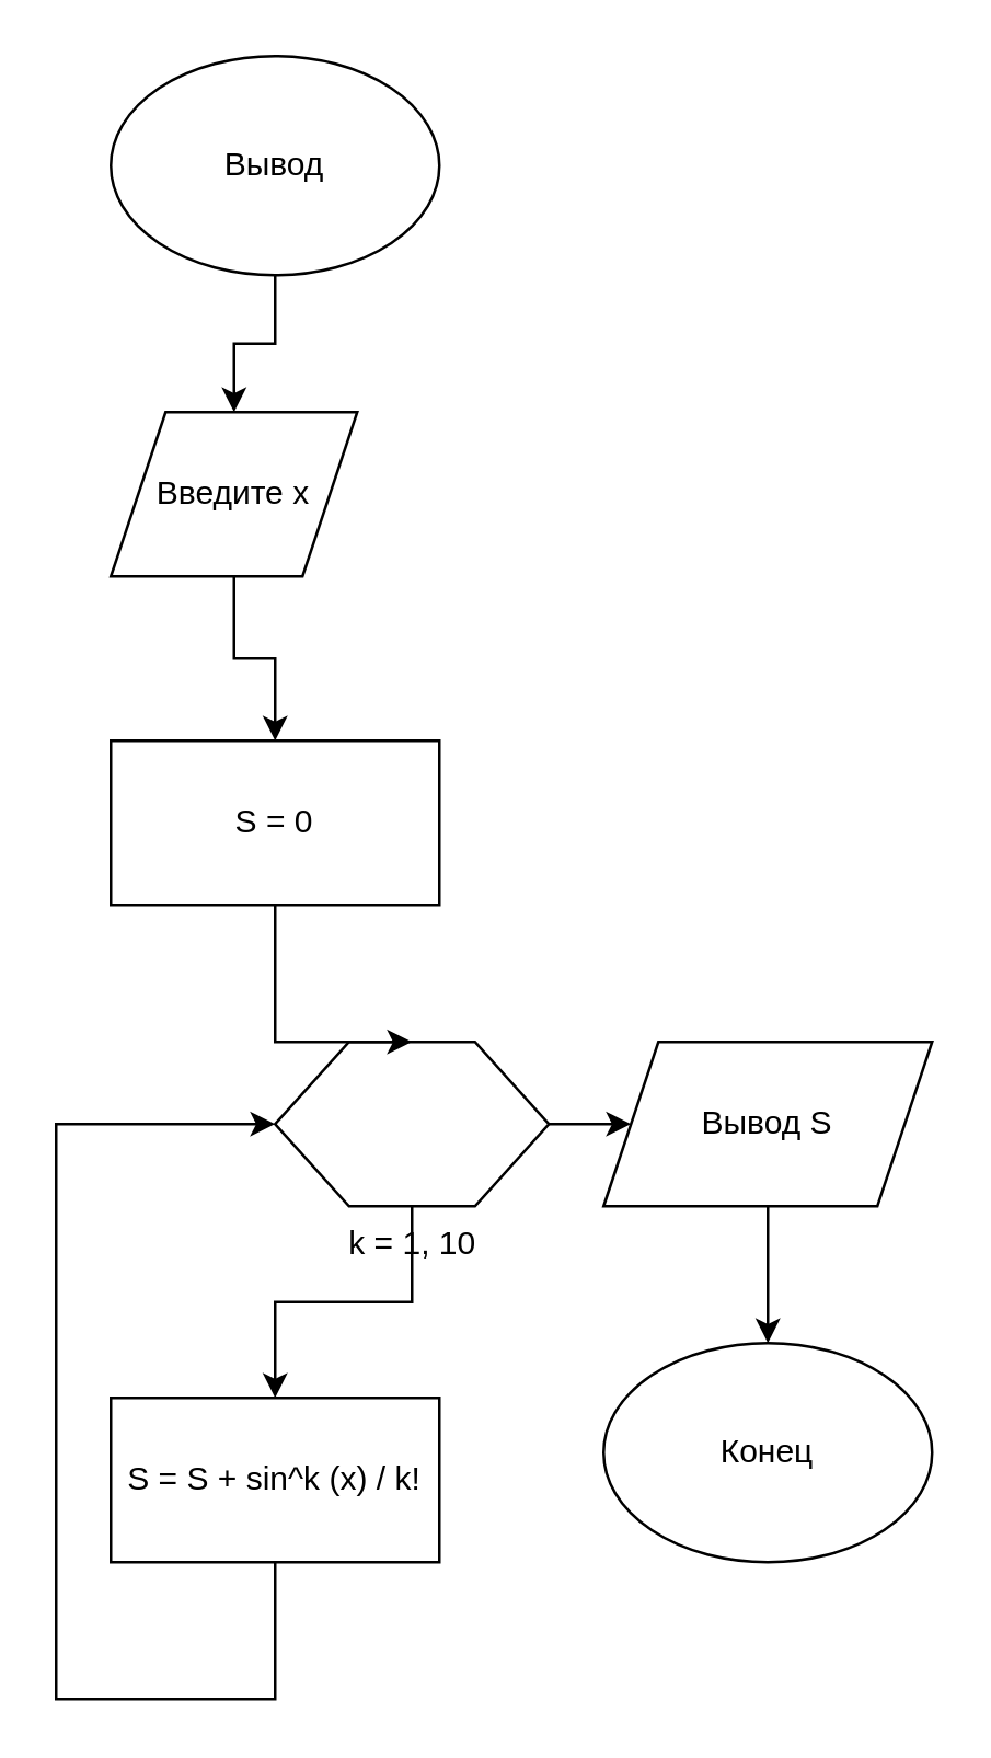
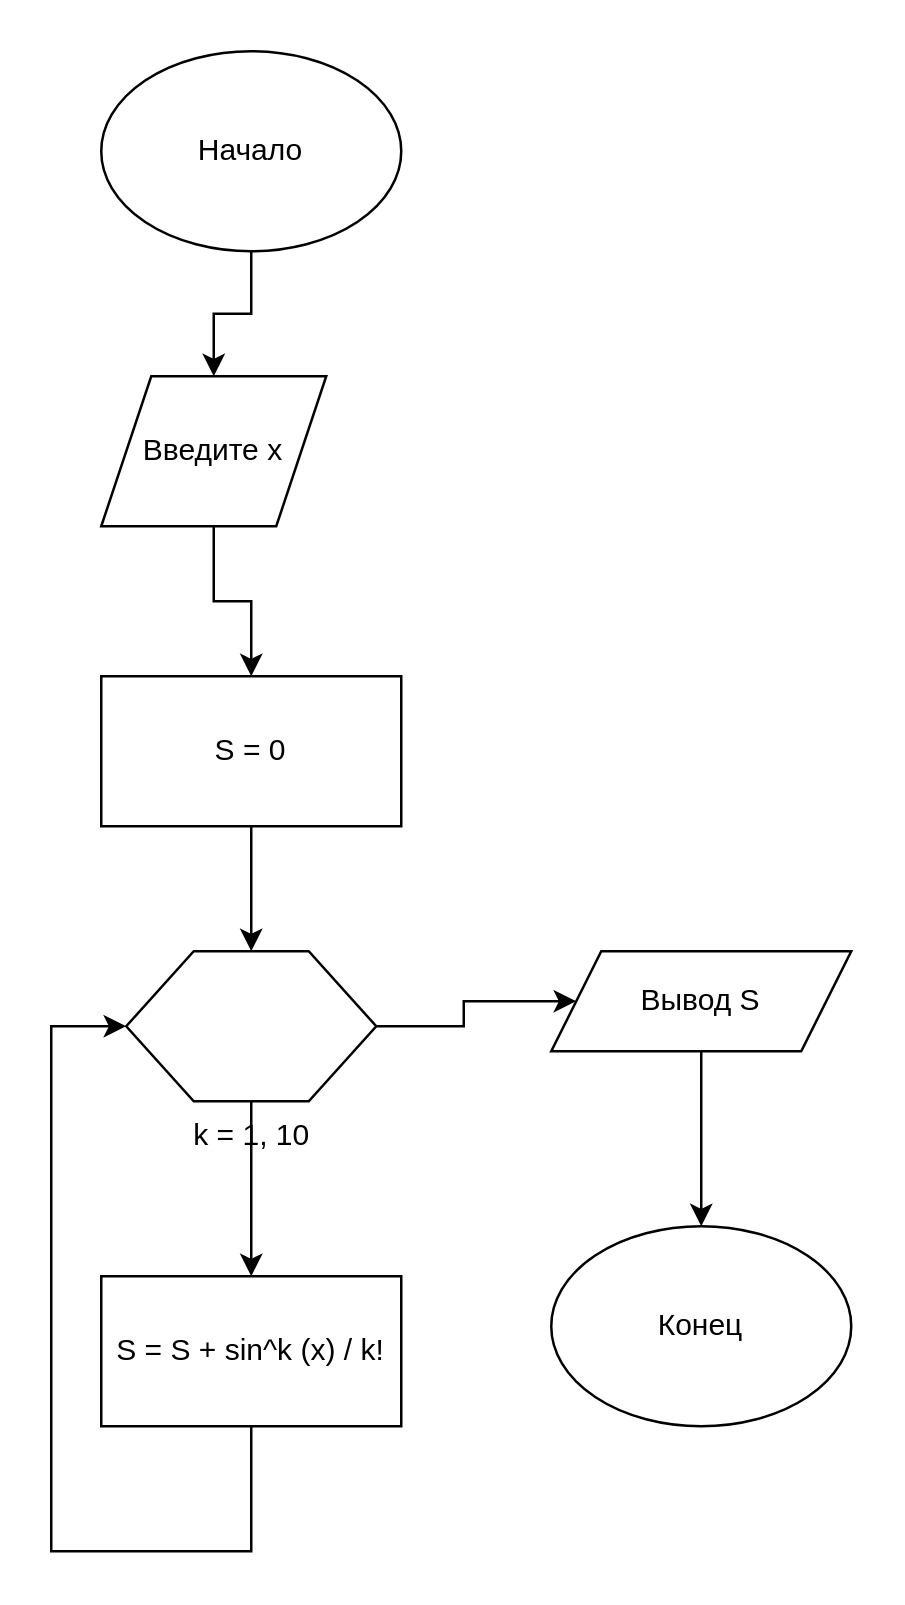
- <mxCell id="3" value="&lt;div&gt;Вывод&lt;/div&gt;" style="ellipse;whiteSpace=wrap;html=1;" vertex="1" parent="1"><mxGeometry x="40" y="20" width="120" height="80" as="geometry" /></mxCell>
+ <mxCell id="3" value="&lt;div&gt;Начало&lt;/div&gt;" style="ellipse;whiteSpace=wrap;html=1;" vertex="1" parent="1"><mxGeometry x="40" y="20" width="120" height="80" as="geometry" /></mxCell>
- <mxCell id="8" value="k = 1, 10" style="verticalLabelPosition=bottom;verticalAlign=top;html=1;shape=hexagon;perimeter=hexagonPerimeter2;arcSize=6;size=0.27;" vertex="1" parent="1"><mxGeometry x="100" y="380" width="100" height="60" as="geometry" /></mxCell>
+ <mxCell id="8" value="k = 1, 10" style="verticalLabelPosition=bottom;verticalAlign=top;html=1;shape=hexagon;perimeter=hexagonPerimeter2;arcSize=6;size=0.27;" vertex="1" parent="1"><mxGeometry x="50" y="380" width="100" height="60" as="geometry" /></mxCell>
- <mxCell id="10" value="Вывод S" style="shape=parallelogram;perimeter=parallelogramPerimeter;whiteSpace=wrap;html=1;fixedSize=1;" vertex="1" parent="1"><mxGeometry x="220" y="380" width="120" height="60" as="geometry" /></mxCell>
+ <mxCell id="10" value="Вывод S" style="shape=parallelogram;perimeter=parallelogramPerimeter;whiteSpace=wrap;html=1;fixedSize=1;" vertex="1" parent="1"><mxGeometry x="220" y="380" width="120" height="40" as="geometry" /></mxCell>
